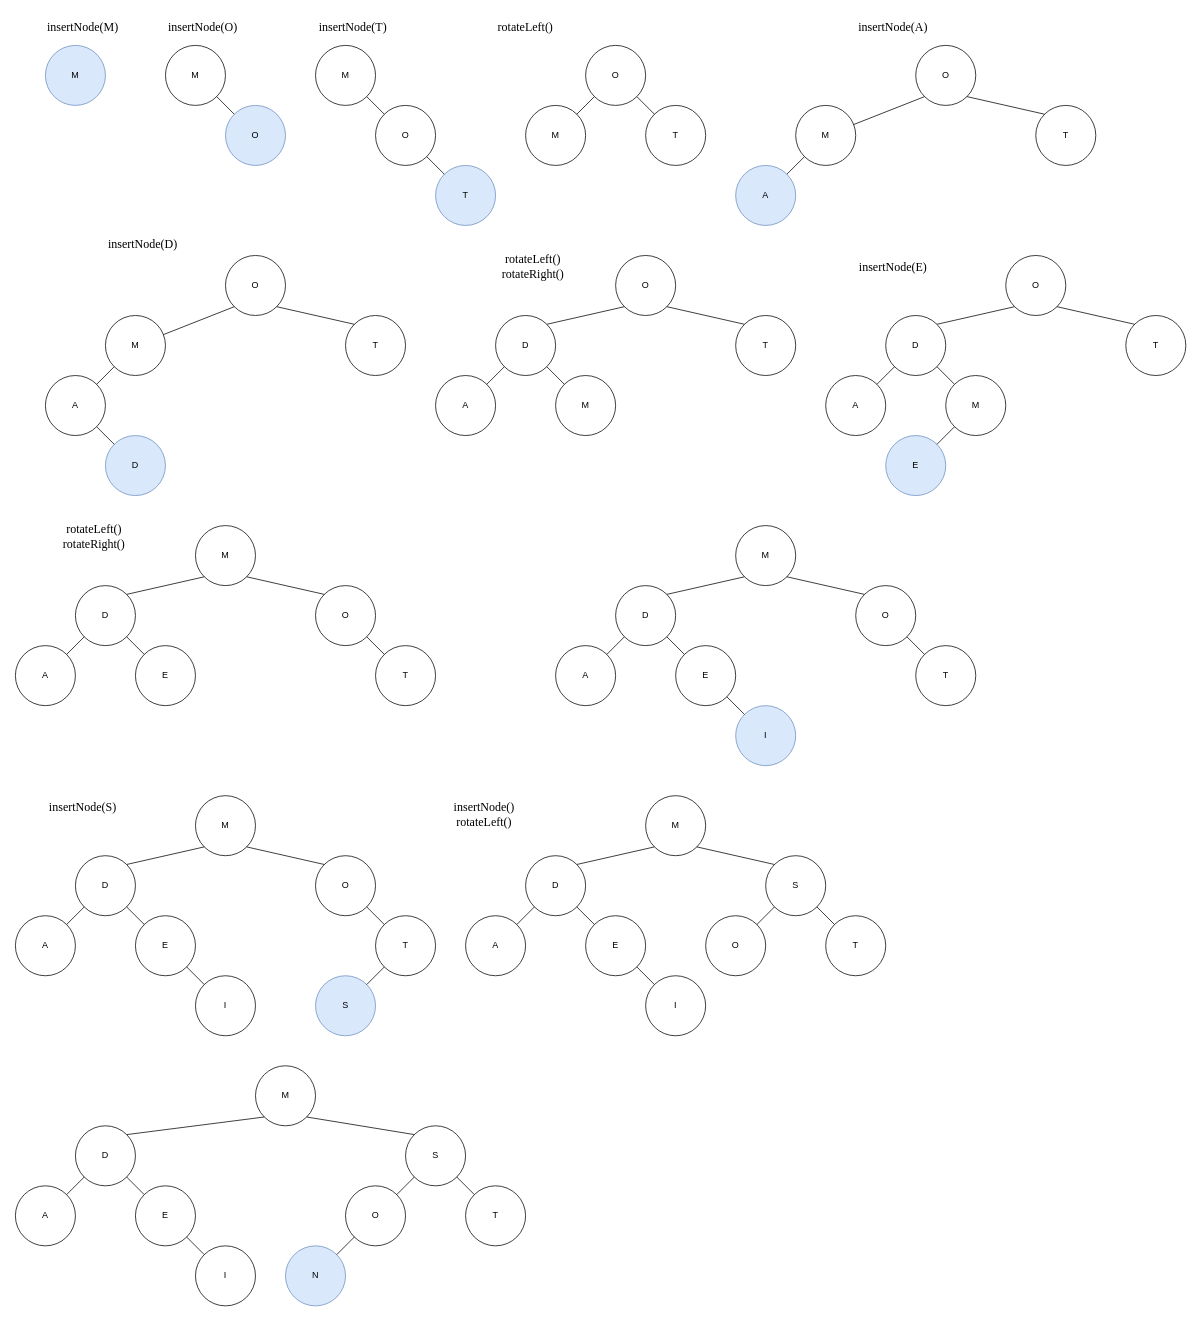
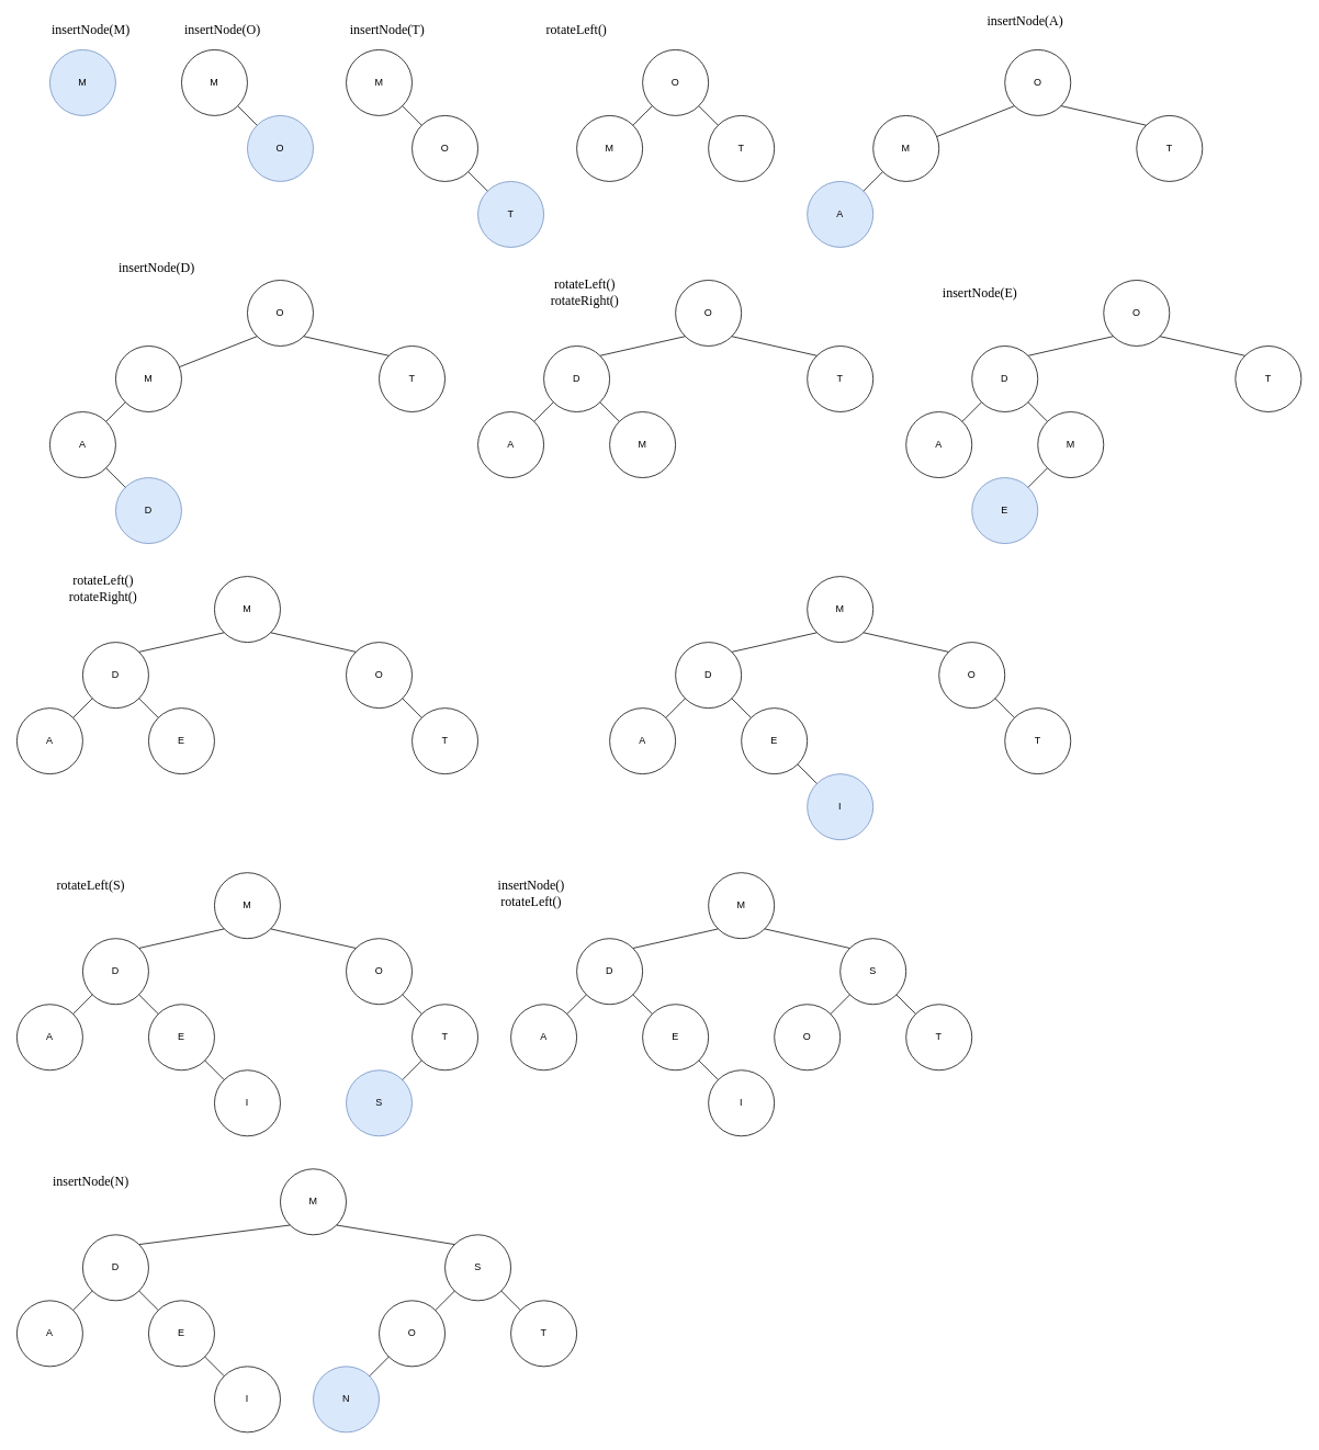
- <mxCell id="129" value="insertNode(A)" style="text;html=1;strokeColor=none;fillColor=none;align=center;verticalAlign=middle;whiteSpace=wrap;rounded=0;fontFamily=Lucida Console;fontSize=16;" vertex="1" parent="1"><mxGeometry x="1140" y="20" width="100" height="30" as="geometry" /></mxCell>
+ <mxCell id="129" value="insertNode(A)" style="text;html=1;strokeColor=none;fillColor=none;align=center;verticalAlign=middle;whiteSpace=wrap;rounded=0;fontFamily=Lucida Console;fontSize=16;" vertex="1" parent="1"><mxGeometry x="1195" y="10" width="100" height="30" as="geometry" /></mxCell>
- <mxCell id="133" value="insertNode(S)" style="text;html=1;strokeColor=none;fillColor=none;align=center;verticalAlign=middle;whiteSpace=wrap;rounded=0;fontFamily=Lucida Console;fontSize=16;" vertex="1" parent="1"><mxGeometry x="60" y="1060" width="100" height="30" as="geometry" /></mxCell>
+ <mxCell id="133" value="rotateLeft(S)" style="text;html=1;strokeColor=none;fillColor=none;align=center;verticalAlign=middle;whiteSpace=wrap;rounded=0;fontFamily=Lucida Console;fontSize=16;" vertex="1" parent="1"><mxGeometry x="60" y="1060" width="100" height="30" as="geometry" /></mxCell>
+ <mxCell id="134" value="insertNode(N)" style="text;html=1;strokeColor=none;fillColor=none;align=center;verticalAlign=middle;whiteSpace=wrap;rounded=0;fontFamily=Lucida Console;fontSize=16;" vertex="1" parent="1"><mxGeometry x="60" y="1420" width="100" height="30" as="geometry" /></mxCell>
